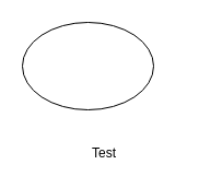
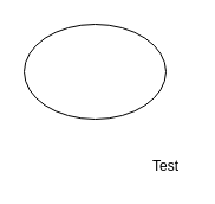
- <mxCell id="3" value="Test" style="text;html=1;strokeColor=none;fillColor=none;align=center;verticalAlign=middle;whiteSpace=wrap;rounded=0;" vertex="1" parent="1"><mxGeometry x="75" y="130" width="40" height="20" as="geometry" /></mxCell>
+ <mxCell id="3" value="Test" style="text;html=1;strokeColor=none;fillColor=none;align=center;verticalAlign=middle;whiteSpace=wrap;rounded=0;" vertex="1" parent="1"><mxGeometry x="120" y="130" width="40" height="20" as="geometry" /></mxCell>
